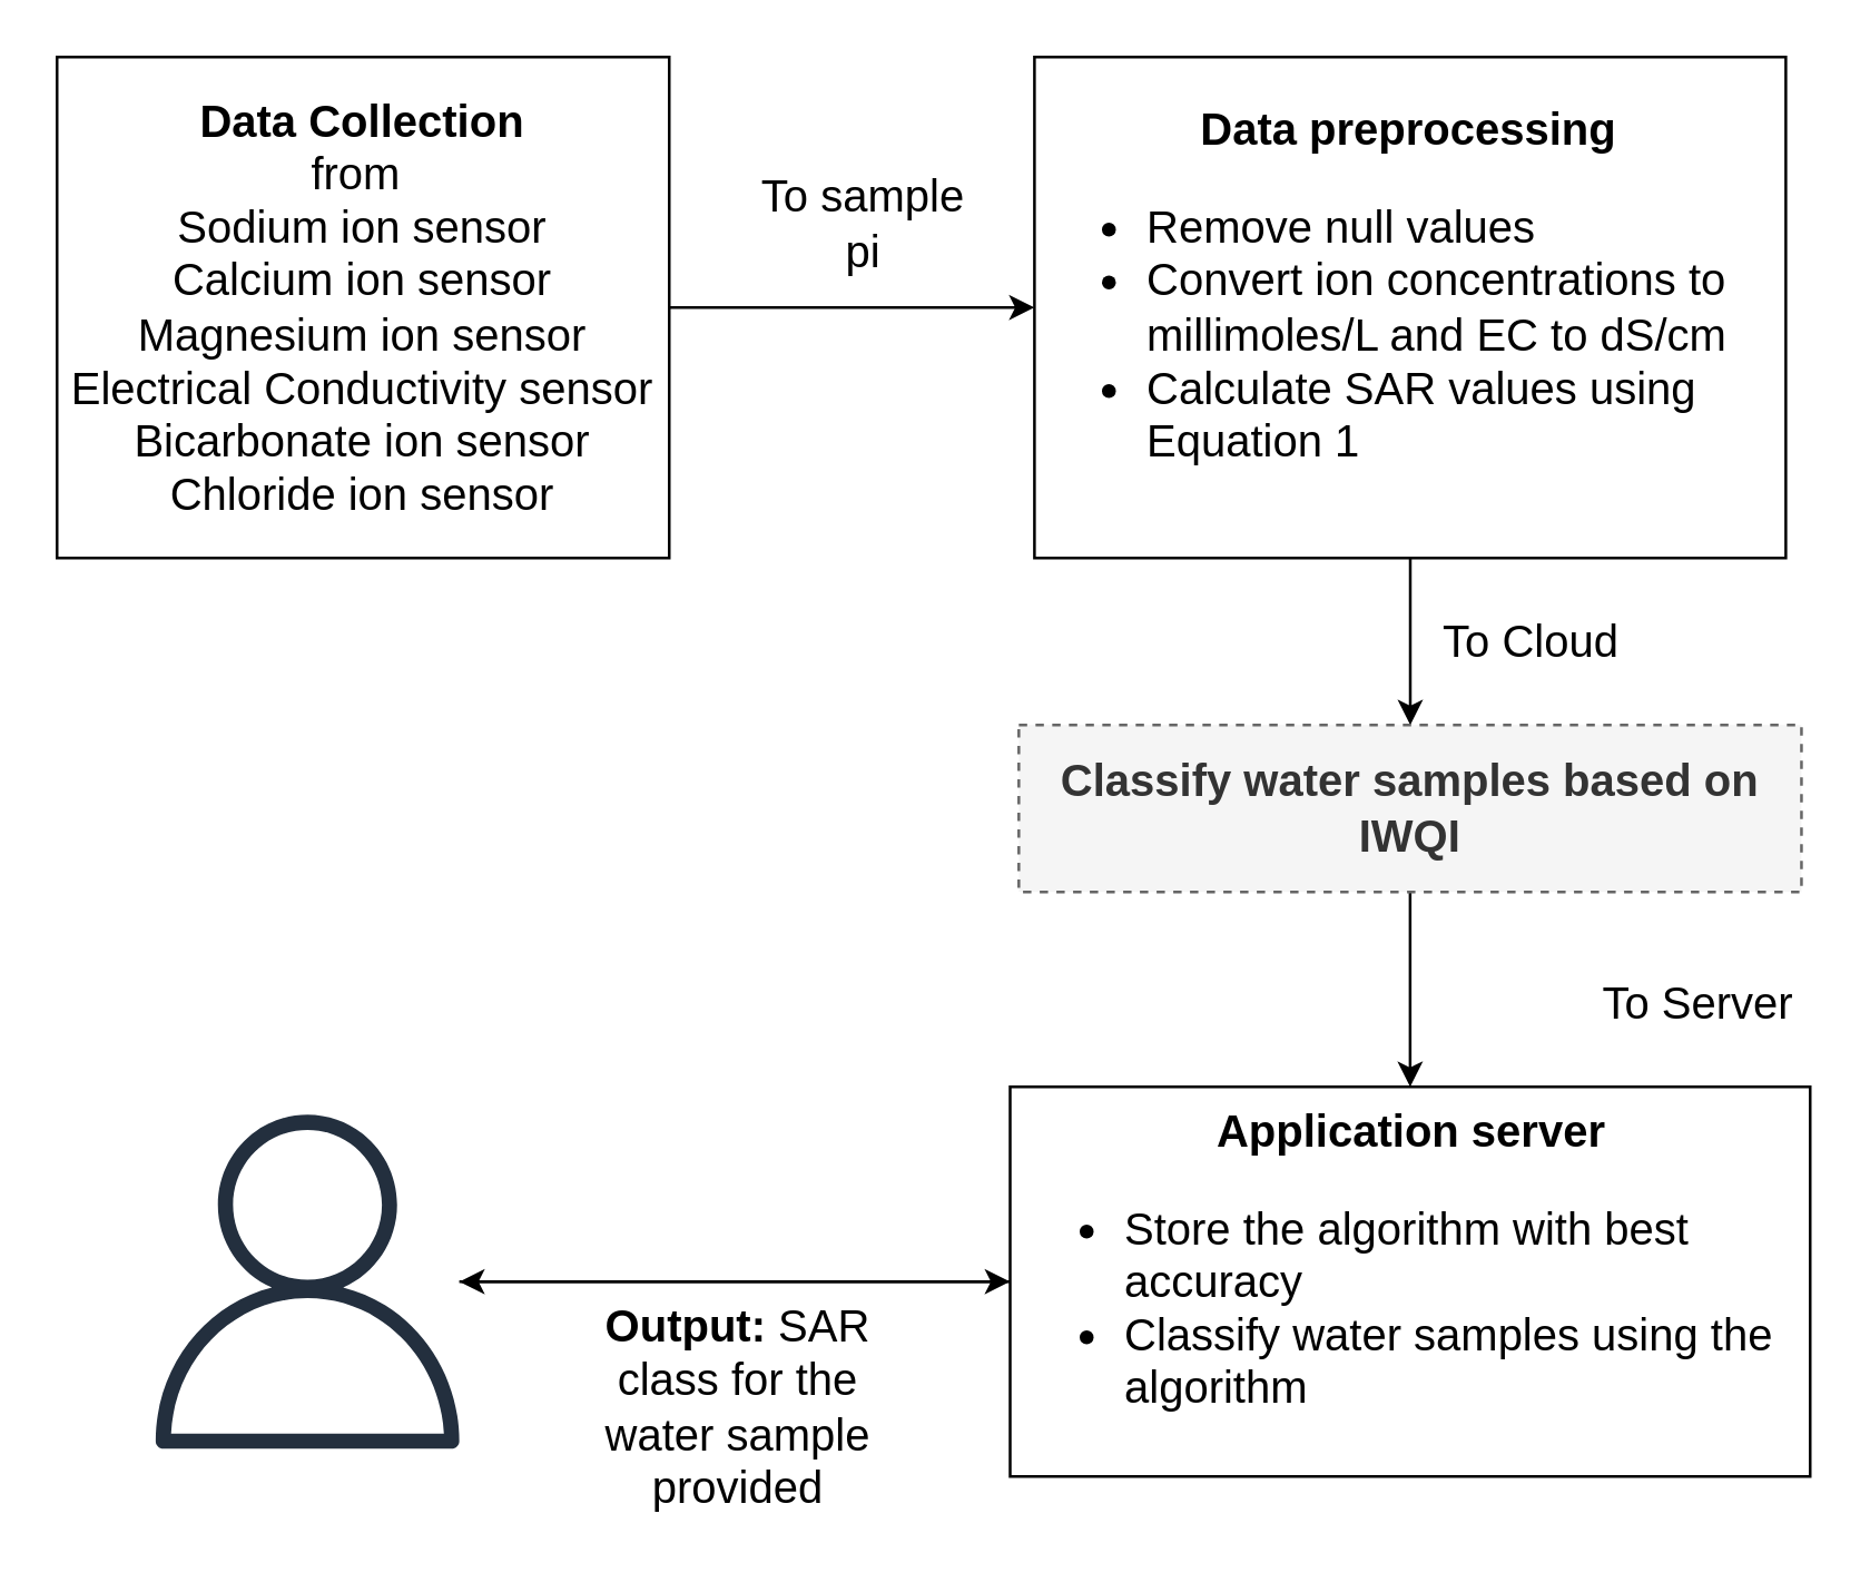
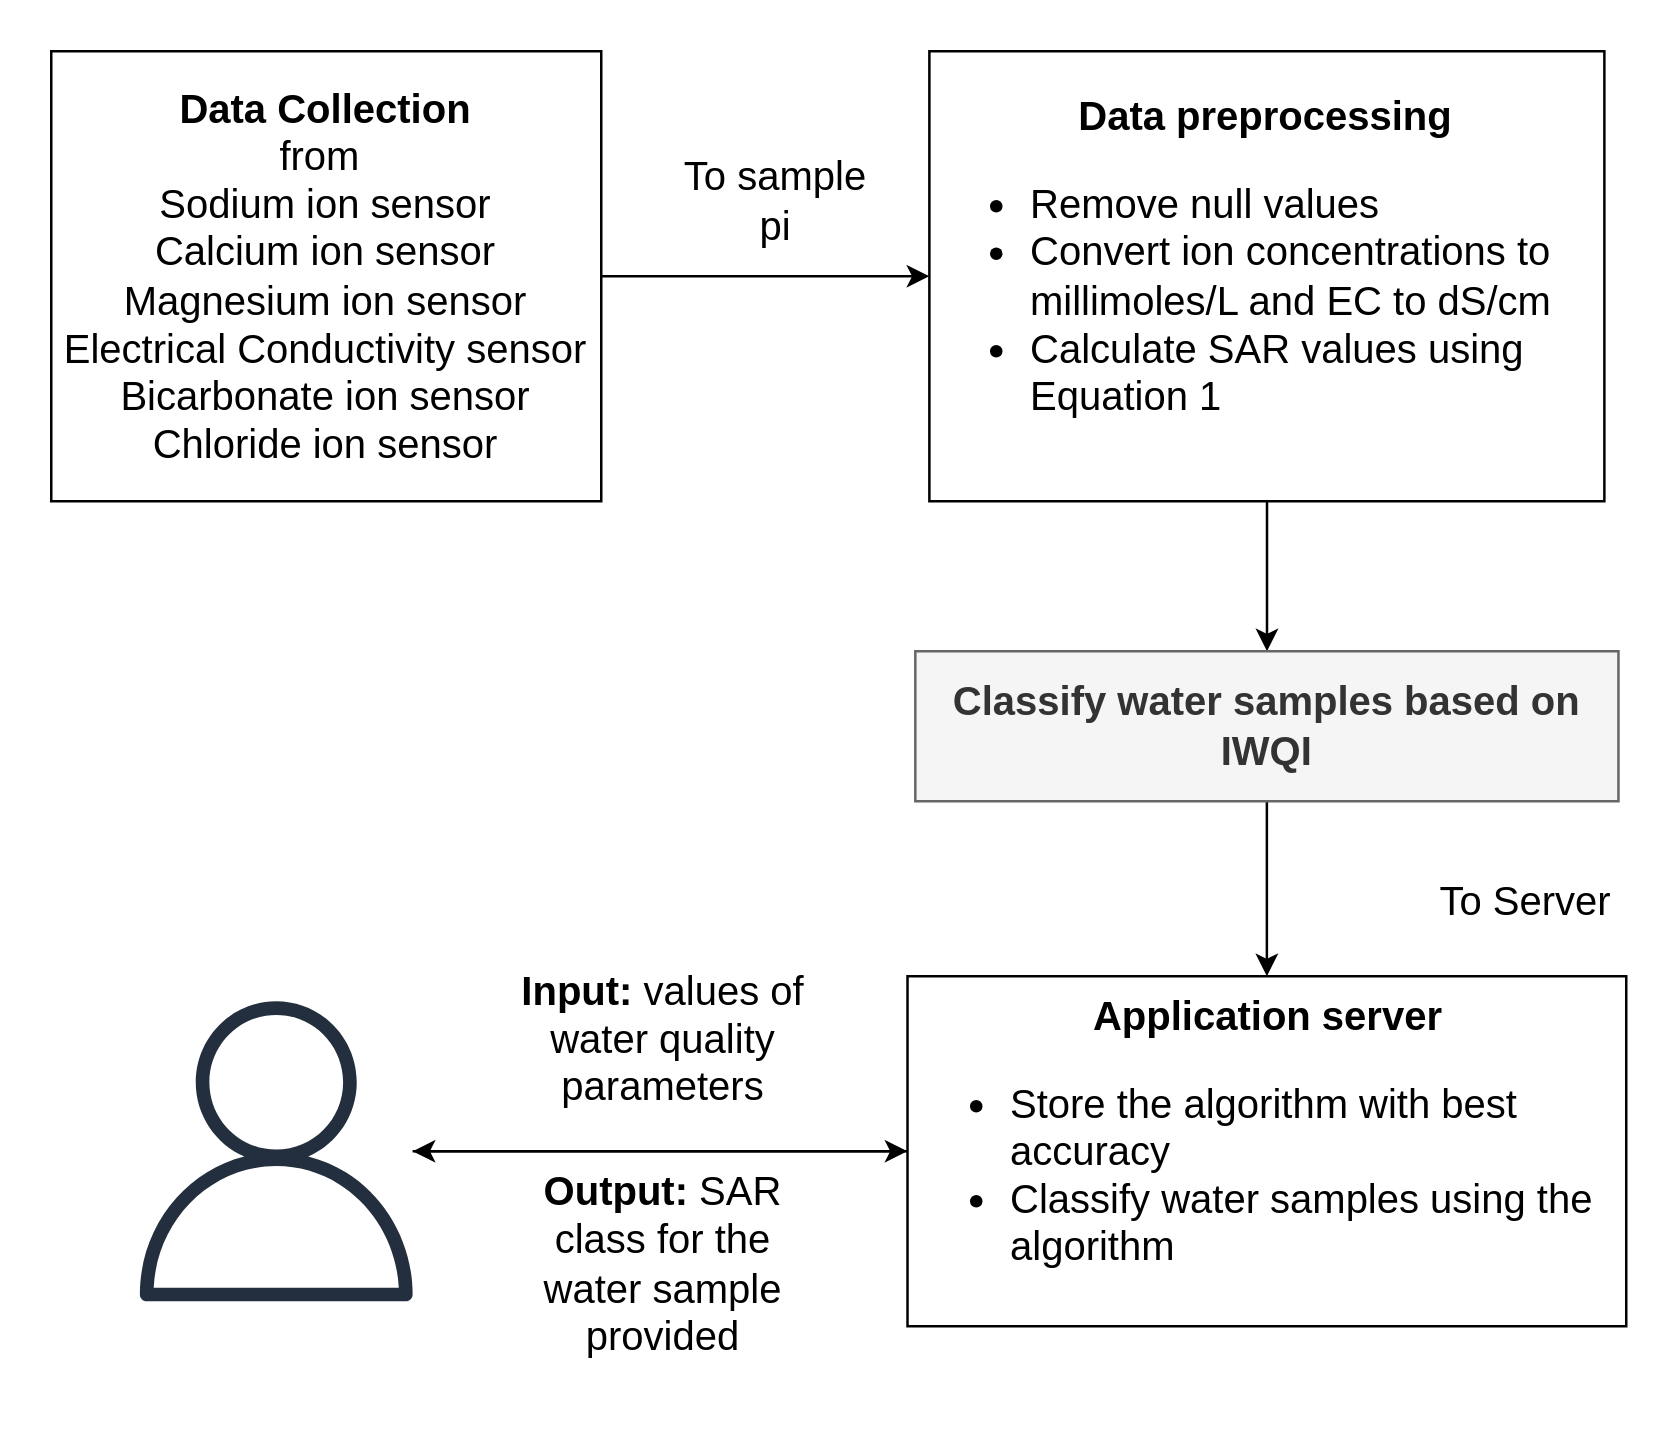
- <mxCell id="9" value="To Cloud" style="text;html=1;strokeColor=none;fillColor=none;align=center;verticalAlign=middle;whiteSpace=wrap;rounded=0;fontSize=16;" vertex="1" parent="1"><mxGeometry x="510" y="220" width="80" height="20" as="geometry" /></mxCell>
- <mxCell id="8" value="&lt;b&gt;Classify water samples based on IWQI&lt;/b&gt;" style="rounded=0;whiteSpace=wrap;html=1;fontSize=16;spacingLeft=8;spacingRight=8;fillColor=#f5f5f5;strokeColor=#666666;fontColor=#333333;dashed=1;" vertex="1" parent="1"><mxGeometry x="365.63" y="260" width="281.25" height="60" as="geometry" /></mxCell>
+ <mxCell id="8" value="&lt;b&gt;Classify water samples based on IWQI&lt;/b&gt;" style="rounded=0;whiteSpace=wrap;html=1;fontSize=16;spacingLeft=8;spacingRight=8;fillColor=#f5f5f5;strokeColor=#666666;fontColor=#333333;" vertex="1" parent="1"><mxGeometry x="365.63" y="260" width="281.25" height="60" as="geometry" /></mxCell>
+ <mxCell id="15" value="&lt;b style=&quot;font-size: 16px;&quot;&gt;Input: &lt;/b&gt;values of water quality parameters" style="text;html=1;strokeColor=none;fillColor=none;align=center;verticalAlign=middle;whiteSpace=wrap;rounded=0;fontSize=16;" vertex="1" parent="1"><mxGeometry x="200" y="370" width="130" height="90" as="geometry" /></mxCell>
